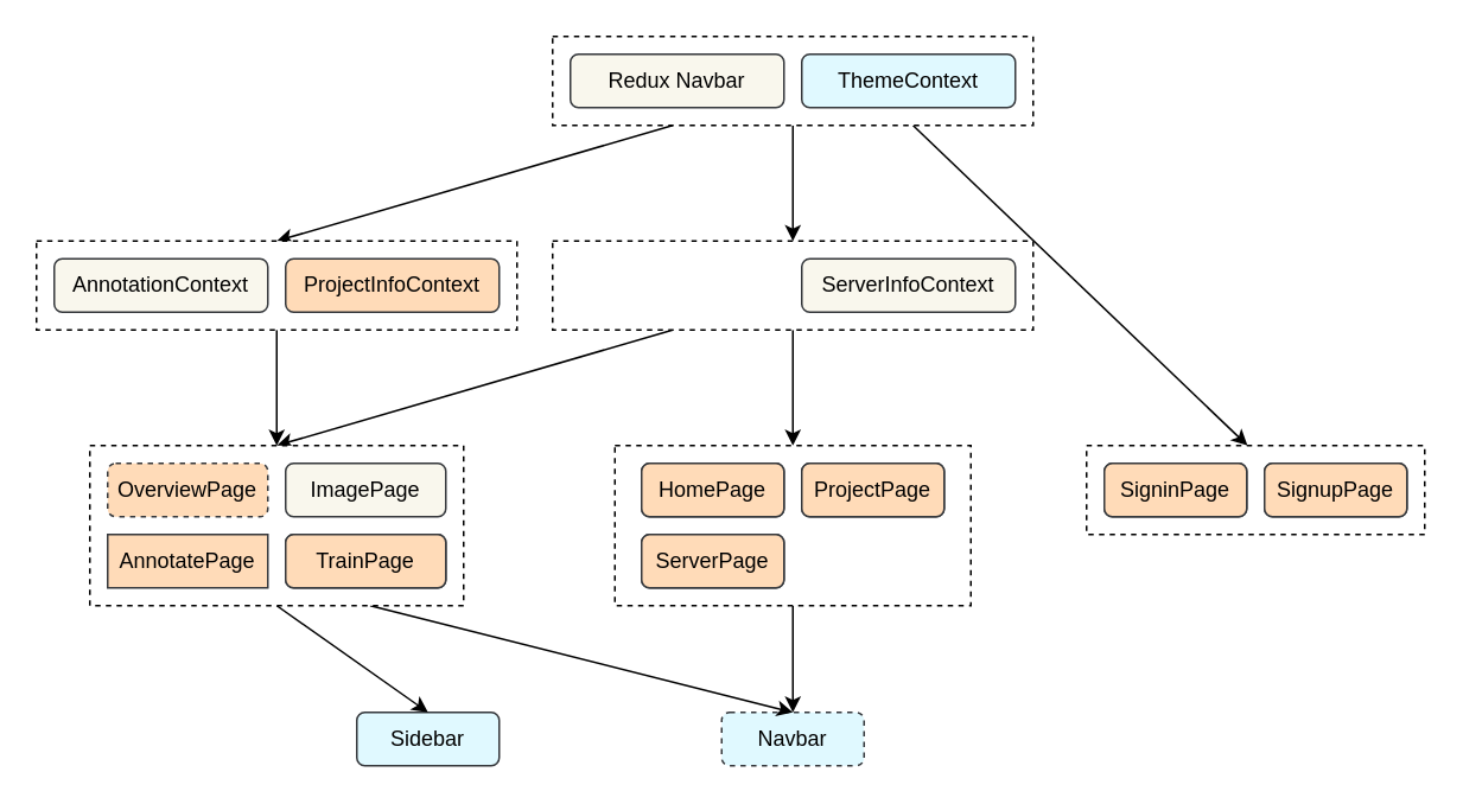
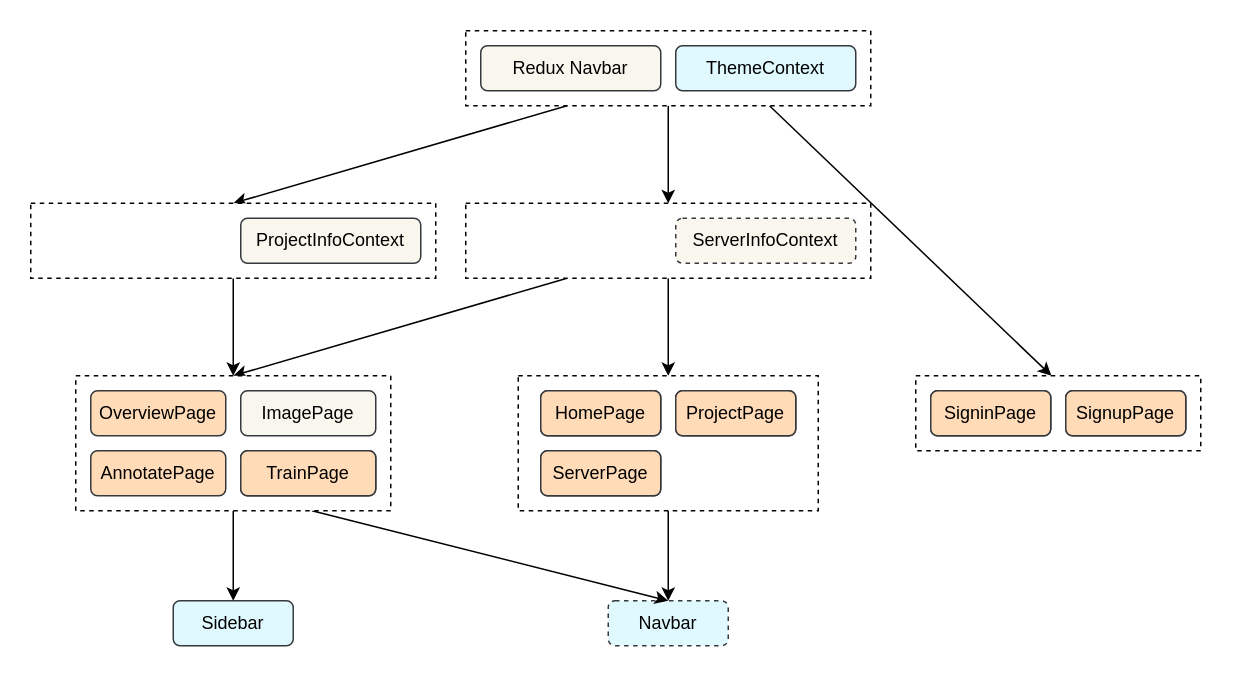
- <mxCell id="43" value="AnnotationContext" style="rounded=1;whiteSpace=wrap;html=1;fillColor=#f9f7ed;strokeColor=#36393d;" parent="41" vertex="1"><mxGeometry x="10" y="10" width="120" height="30" as="geometry" /></mxCell>
- <mxCell id="44" value="ProjectInfoContext" style="rounded=1;whiteSpace=wrap;html=1;fillColor=#ffdbb8;strokeColor=#36393d;" parent="41" vertex="1"><mxGeometry x="140" y="10" width="120" height="30" as="geometry" /></mxCell>
+ <mxCell id="44" value="ProjectInfoContext" style="rounded=1;whiteSpace=wrap;html=1;fillColor=#f9f7ed;strokeColor=#36393d;" parent="41" vertex="1"><mxGeometry x="140" y="10" width="120" height="30" as="geometry" /></mxCell>
- <mxCell id="40" value="ServerInfoContext" style="rounded=1;whiteSpace=wrap;html=1;fillColor=#f9f7ed;strokeColor=#36393d;" parent="38" vertex="1"><mxGeometry x="140" y="10" width="120" height="30" as="geometry" /></mxCell>
+ <mxCell id="40" value="ServerInfoContext" style="rounded=1;whiteSpace=wrap;html=1;fillColor=#f9f7ed;strokeColor=#36393d;dashed=1;" parent="38" vertex="1"><mxGeometry x="140" y="10" width="120" height="30" as="geometry" /></mxCell>
- <mxCell id="31" value="OverviewPage" style="rounded=1;whiteSpace=wrap;html=1;fillColor=#FFDBB8;strokeColor=#36393d;dashed=1;" parent="27" vertex="1"><mxGeometry x="10" y="10" width="90" height="30" as="geometry" /></mxCell>
+ <mxCell id="31" value="OverviewPage" style="rounded=1;whiteSpace=wrap;html=1;fillColor=#FFDBB8;strokeColor=#36393d;" parent="27" vertex="1"><mxGeometry x="10" y="10" width="90" height="30" as="geometry" /></mxCell>
- <mxCell id="30" value="AnnotatePage" style="whiteSpace=wrap;html=1;fillColor=#FFDBB8;strokeColor=#36393d;rounded=0;" parent="27" vertex="1"><mxGeometry x="10" y="50" width="90" height="30" as="geometry" /></mxCell>
+ <mxCell id="30" value="AnnotatePage" style="rounded=1;whiteSpace=wrap;html=1;fillColor=#FFDBB8;strokeColor=#36393d;" parent="27" vertex="1"><mxGeometry x="10" y="50" width="90" height="30" as="geometry" /></mxCell>
- <mxCell id="4" value="Sidebar" style="rounded=1;whiteSpace=wrap;html=1;fillColor=#E0F9FF;strokeColor=#36393d;" parent="1" vertex="1"><mxGeometry x="200" y="400" width="80" height="30" as="geometry" /></mxCell>
+ <mxCell id="4" value="Sidebar" style="rounded=1;whiteSpace=wrap;html=1;fillColor=#E0F9FF;strokeColor=#36393d;" parent="1" vertex="1"><mxGeometry x="115" y="400" width="80" height="30" as="geometry" /></mxCell>
